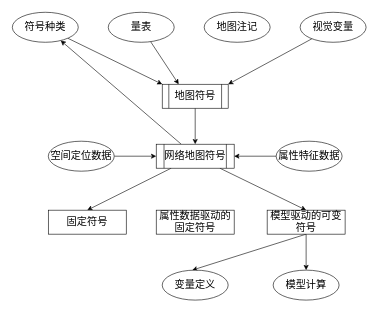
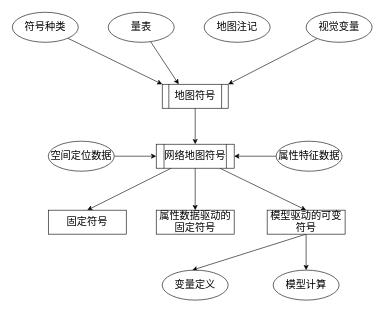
- <mxCell id="8" value="视觉变量" style="ellipse;whiteSpace=wrap;html=1;fontSize=17;" vertex="1" parent="1"><mxGeometry x="500" y="20" width="110" height="50" as="geometry" /></mxCell>
+ <mxCell id="8" value="视觉变量" style="ellipse;whiteSpace=wrap;html=1;fontSize=17;" vertex="1" parent="1"><mxGeometry x="510" y="20" width="110" height="50" as="geometry" /></mxCell>
- <mxCell id="12" style="edgeStyle=none;rounded=0;orthogonalLoop=1;jettySize=auto;html=1;fontSize=17;" edge="1" parent="1" source="14" target="3"><mxGeometry relative="1" as="geometry" /></mxCell>
+ <mxCell id="12" style="edgeStyle=none;rounded=0;orthogonalLoop=1;jettySize=auto;html=1;entryX=0.5;entryY=0;entryDx=0;entryDy=0;fontSize=17;" edge="1" parent="1" source="14" target="19"><mxGeometry relative="1" as="geometry" /></mxCell>
